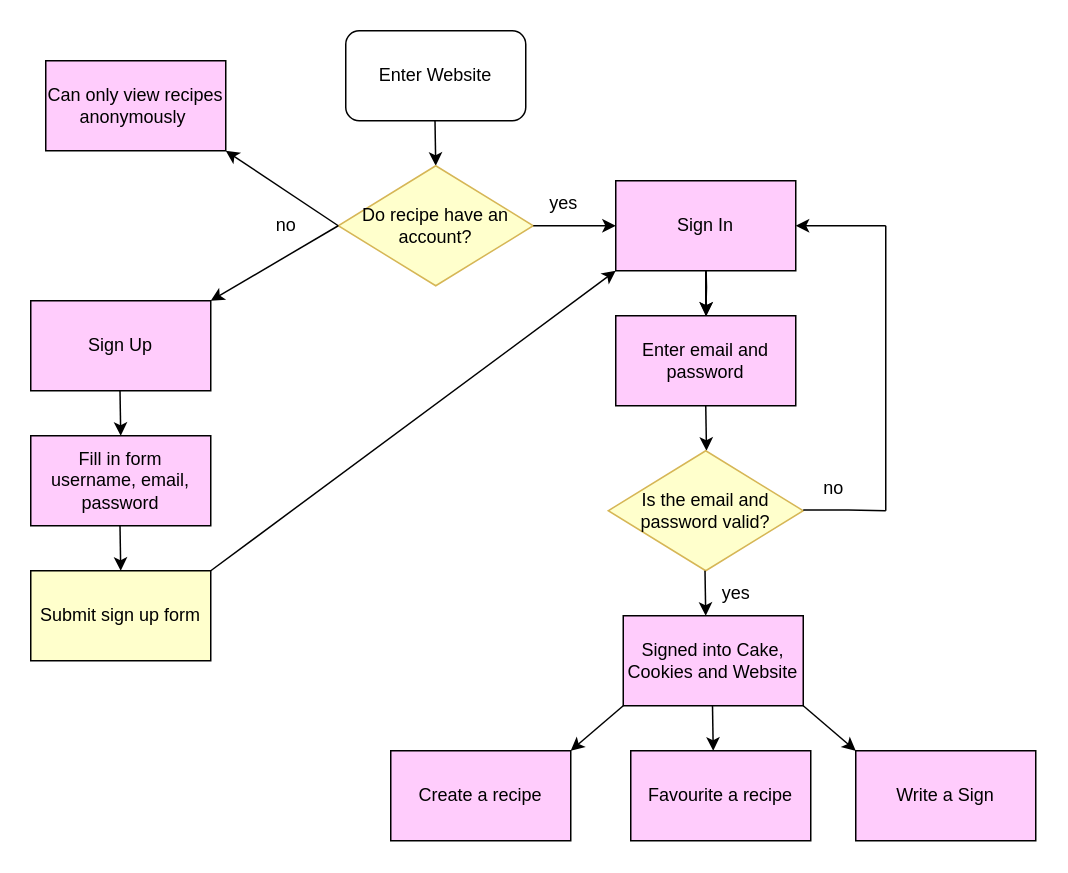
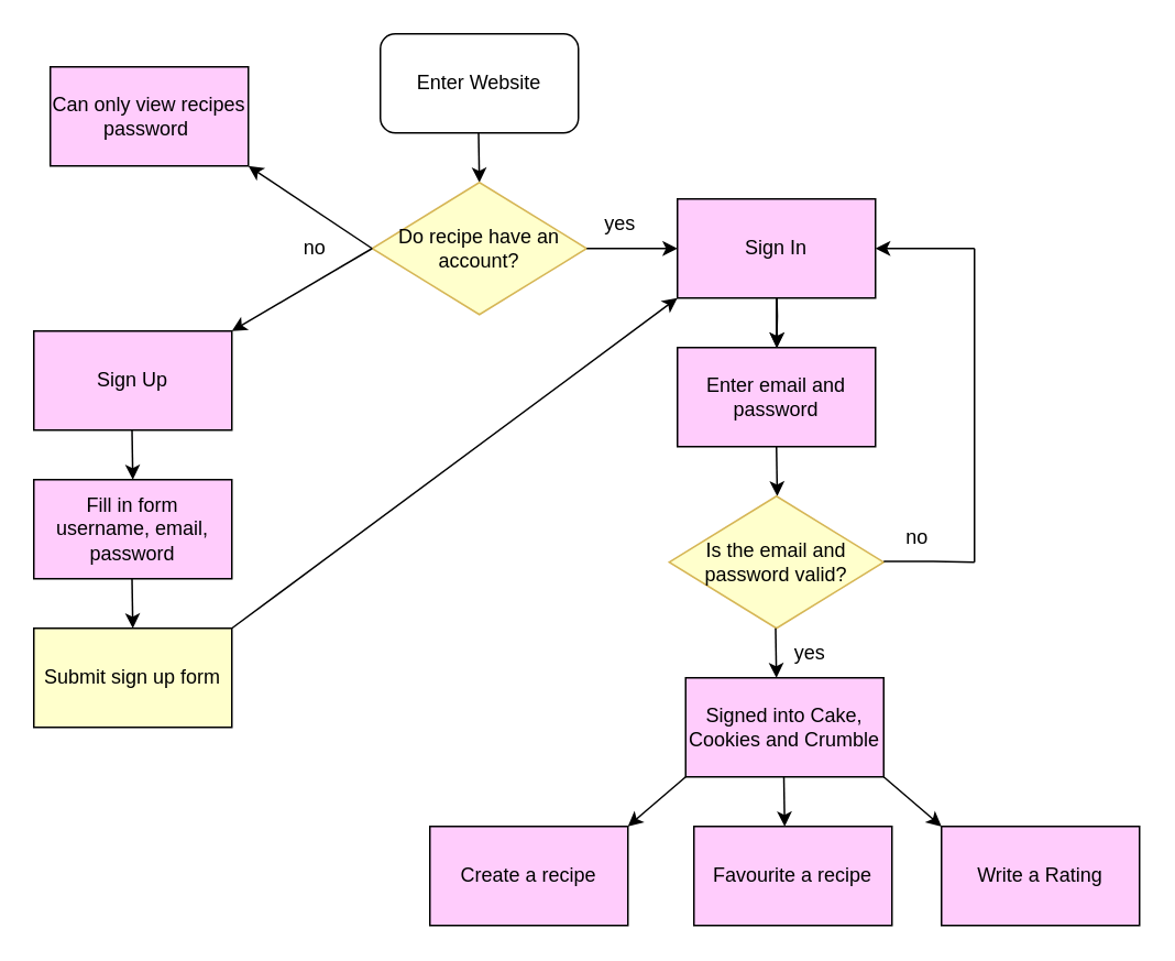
- <mxCell id="10" value="Can only view recipes anonymously&amp;nbsp;" style="rounded=0;whiteSpace=wrap;html=1;fillColor=#FFCCFC;" parent="1" vertex="1"><mxGeometry x="30" y="40" width="120" height="60" as="geometry" /></mxCell>
+ <mxCell id="10" value="Can only view recipes password&amp;nbsp;" style="rounded=0;whiteSpace=wrap;html=1;fillColor=#FFCCFC;" parent="1" vertex="1"><mxGeometry x="30" y="40" width="120" height="60" as="geometry" /></mxCell>
- <mxCell id="29" value="Signed into Cake, Cookies and Website" style="rounded=0;whiteSpace=wrap;html=1;fillColor=#FFCCFC;" parent="1" vertex="1"><mxGeometry x="415" y="410" width="120" height="60" as="geometry" /></mxCell>
+ <mxCell id="29" value="Signed into Cake, Cookies and Crumble" style="rounded=0;whiteSpace=wrap;html=1;fillColor=#FFCCFC;" parent="1" vertex="1"><mxGeometry x="415" y="410" width="120" height="60" as="geometry" /></mxCell>
- <mxCell id="34" value="Write a Sign" style="rounded=0;whiteSpace=wrap;html=1;fillColor=#FFCCFC;" parent="1" vertex="1"><mxGeometry x="570" y="500" width="120" height="60" as="geometry" /></mxCell>
+ <mxCell id="34" value="Write a Rating" style="rounded=0;whiteSpace=wrap;html=1;fillColor=#FFCCFC;" parent="1" vertex="1"><mxGeometry x="570" y="500" width="120" height="60" as="geometry" /></mxCell>
